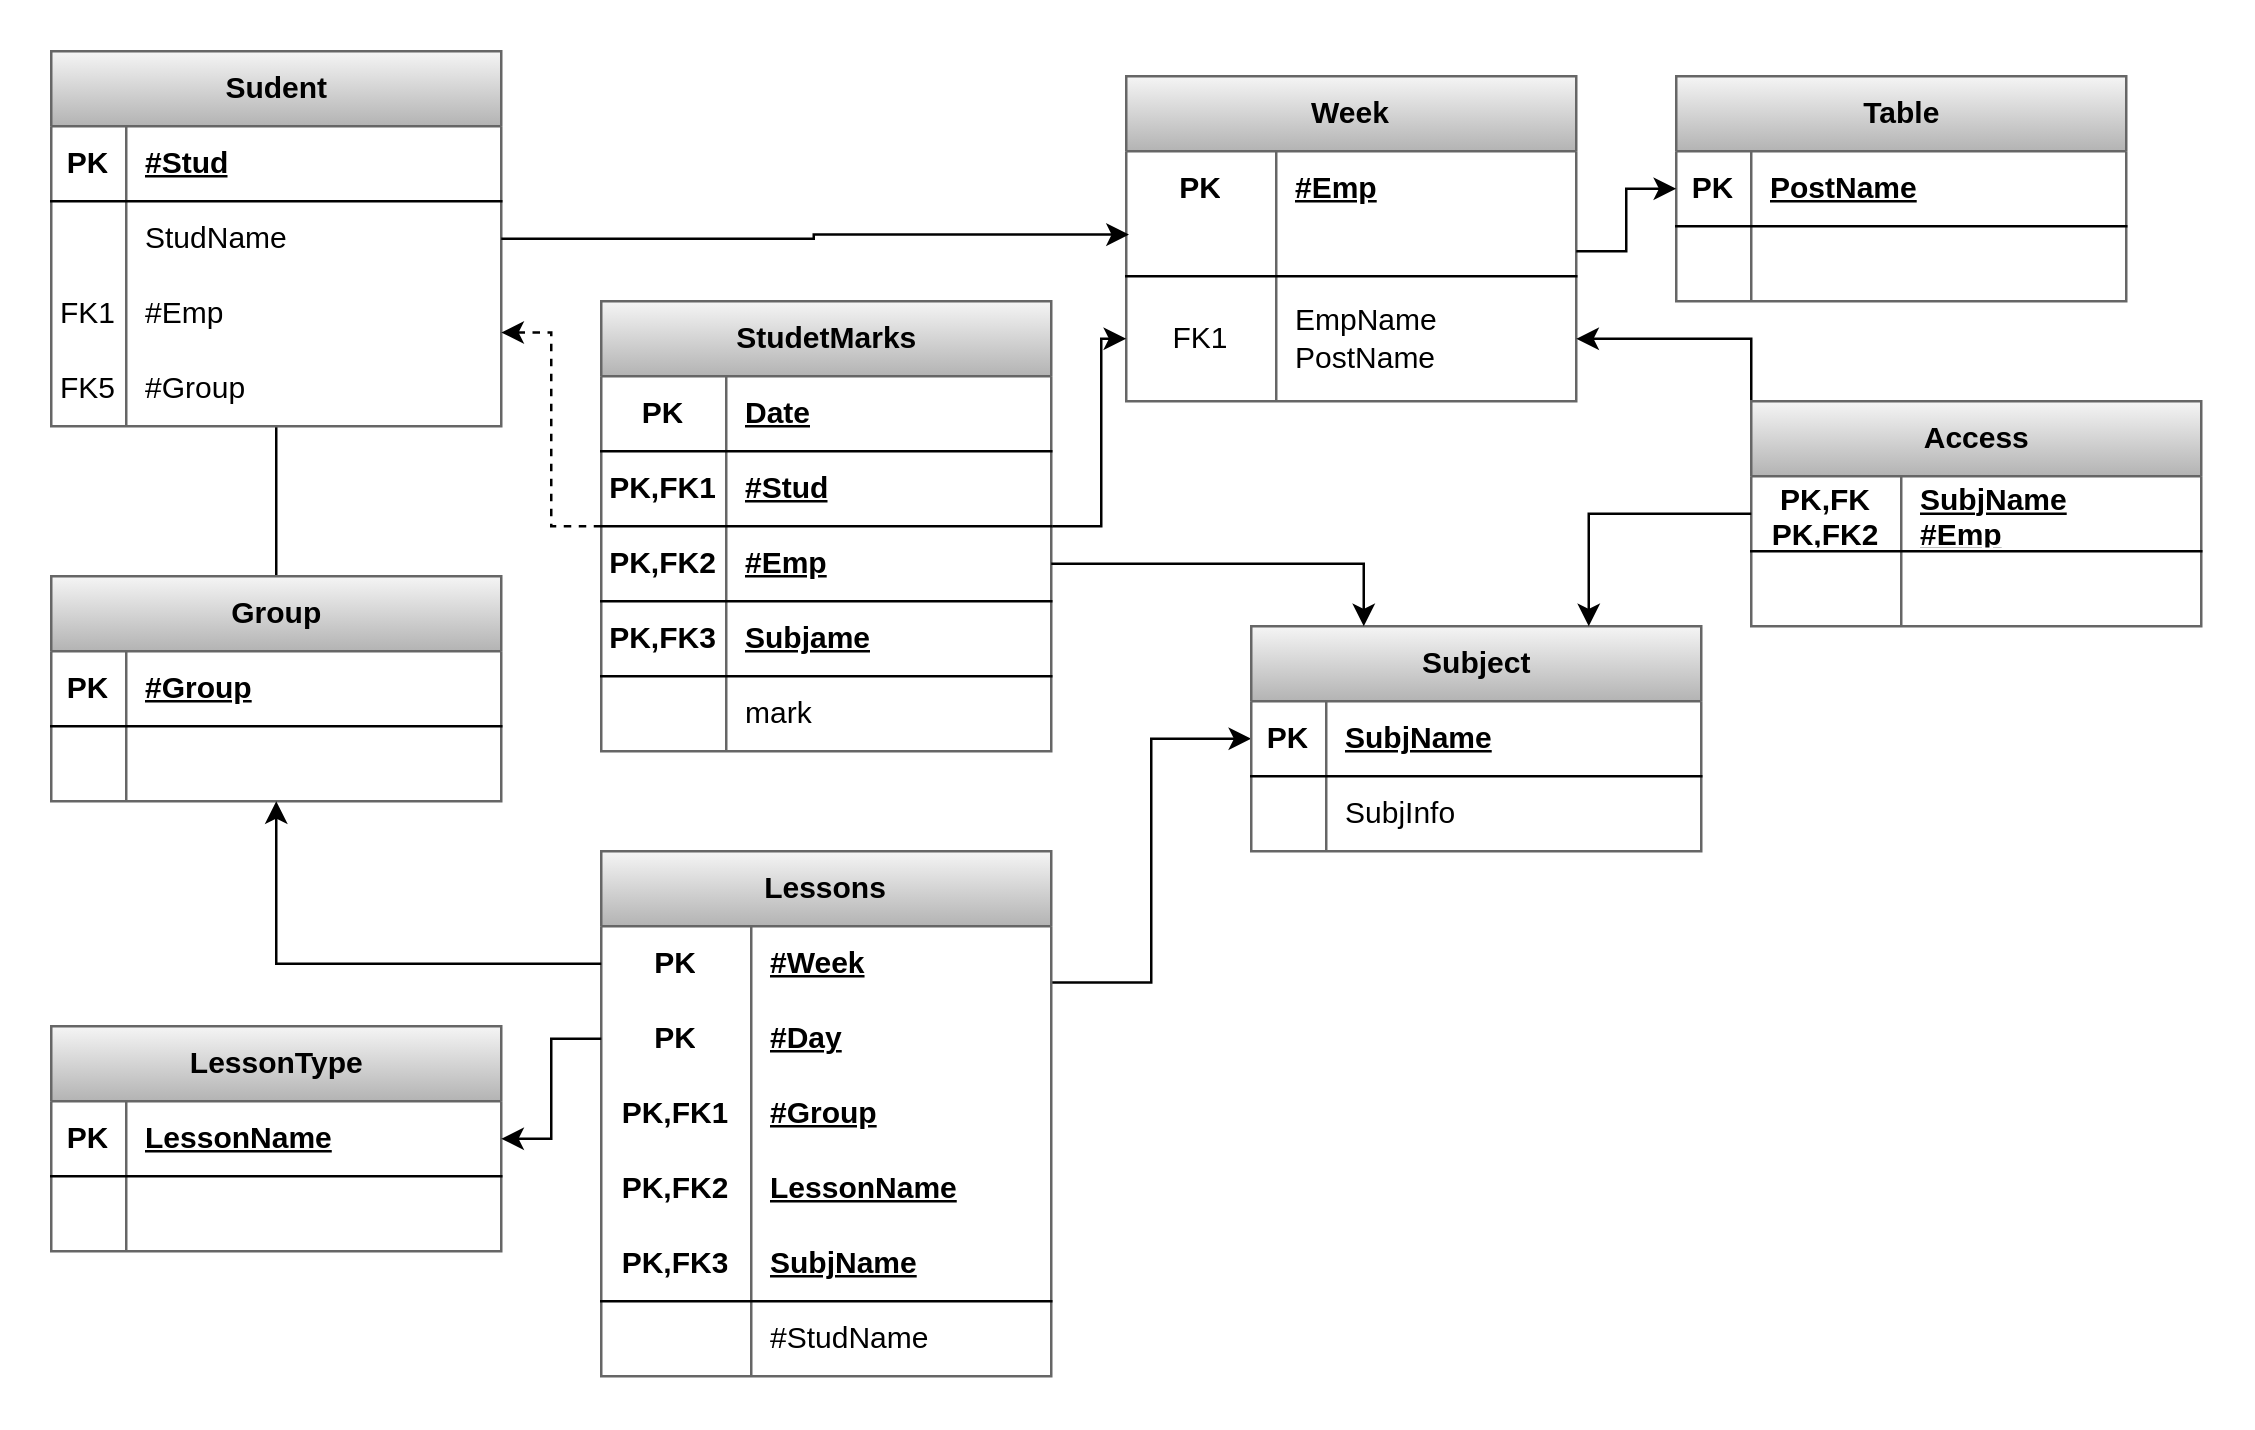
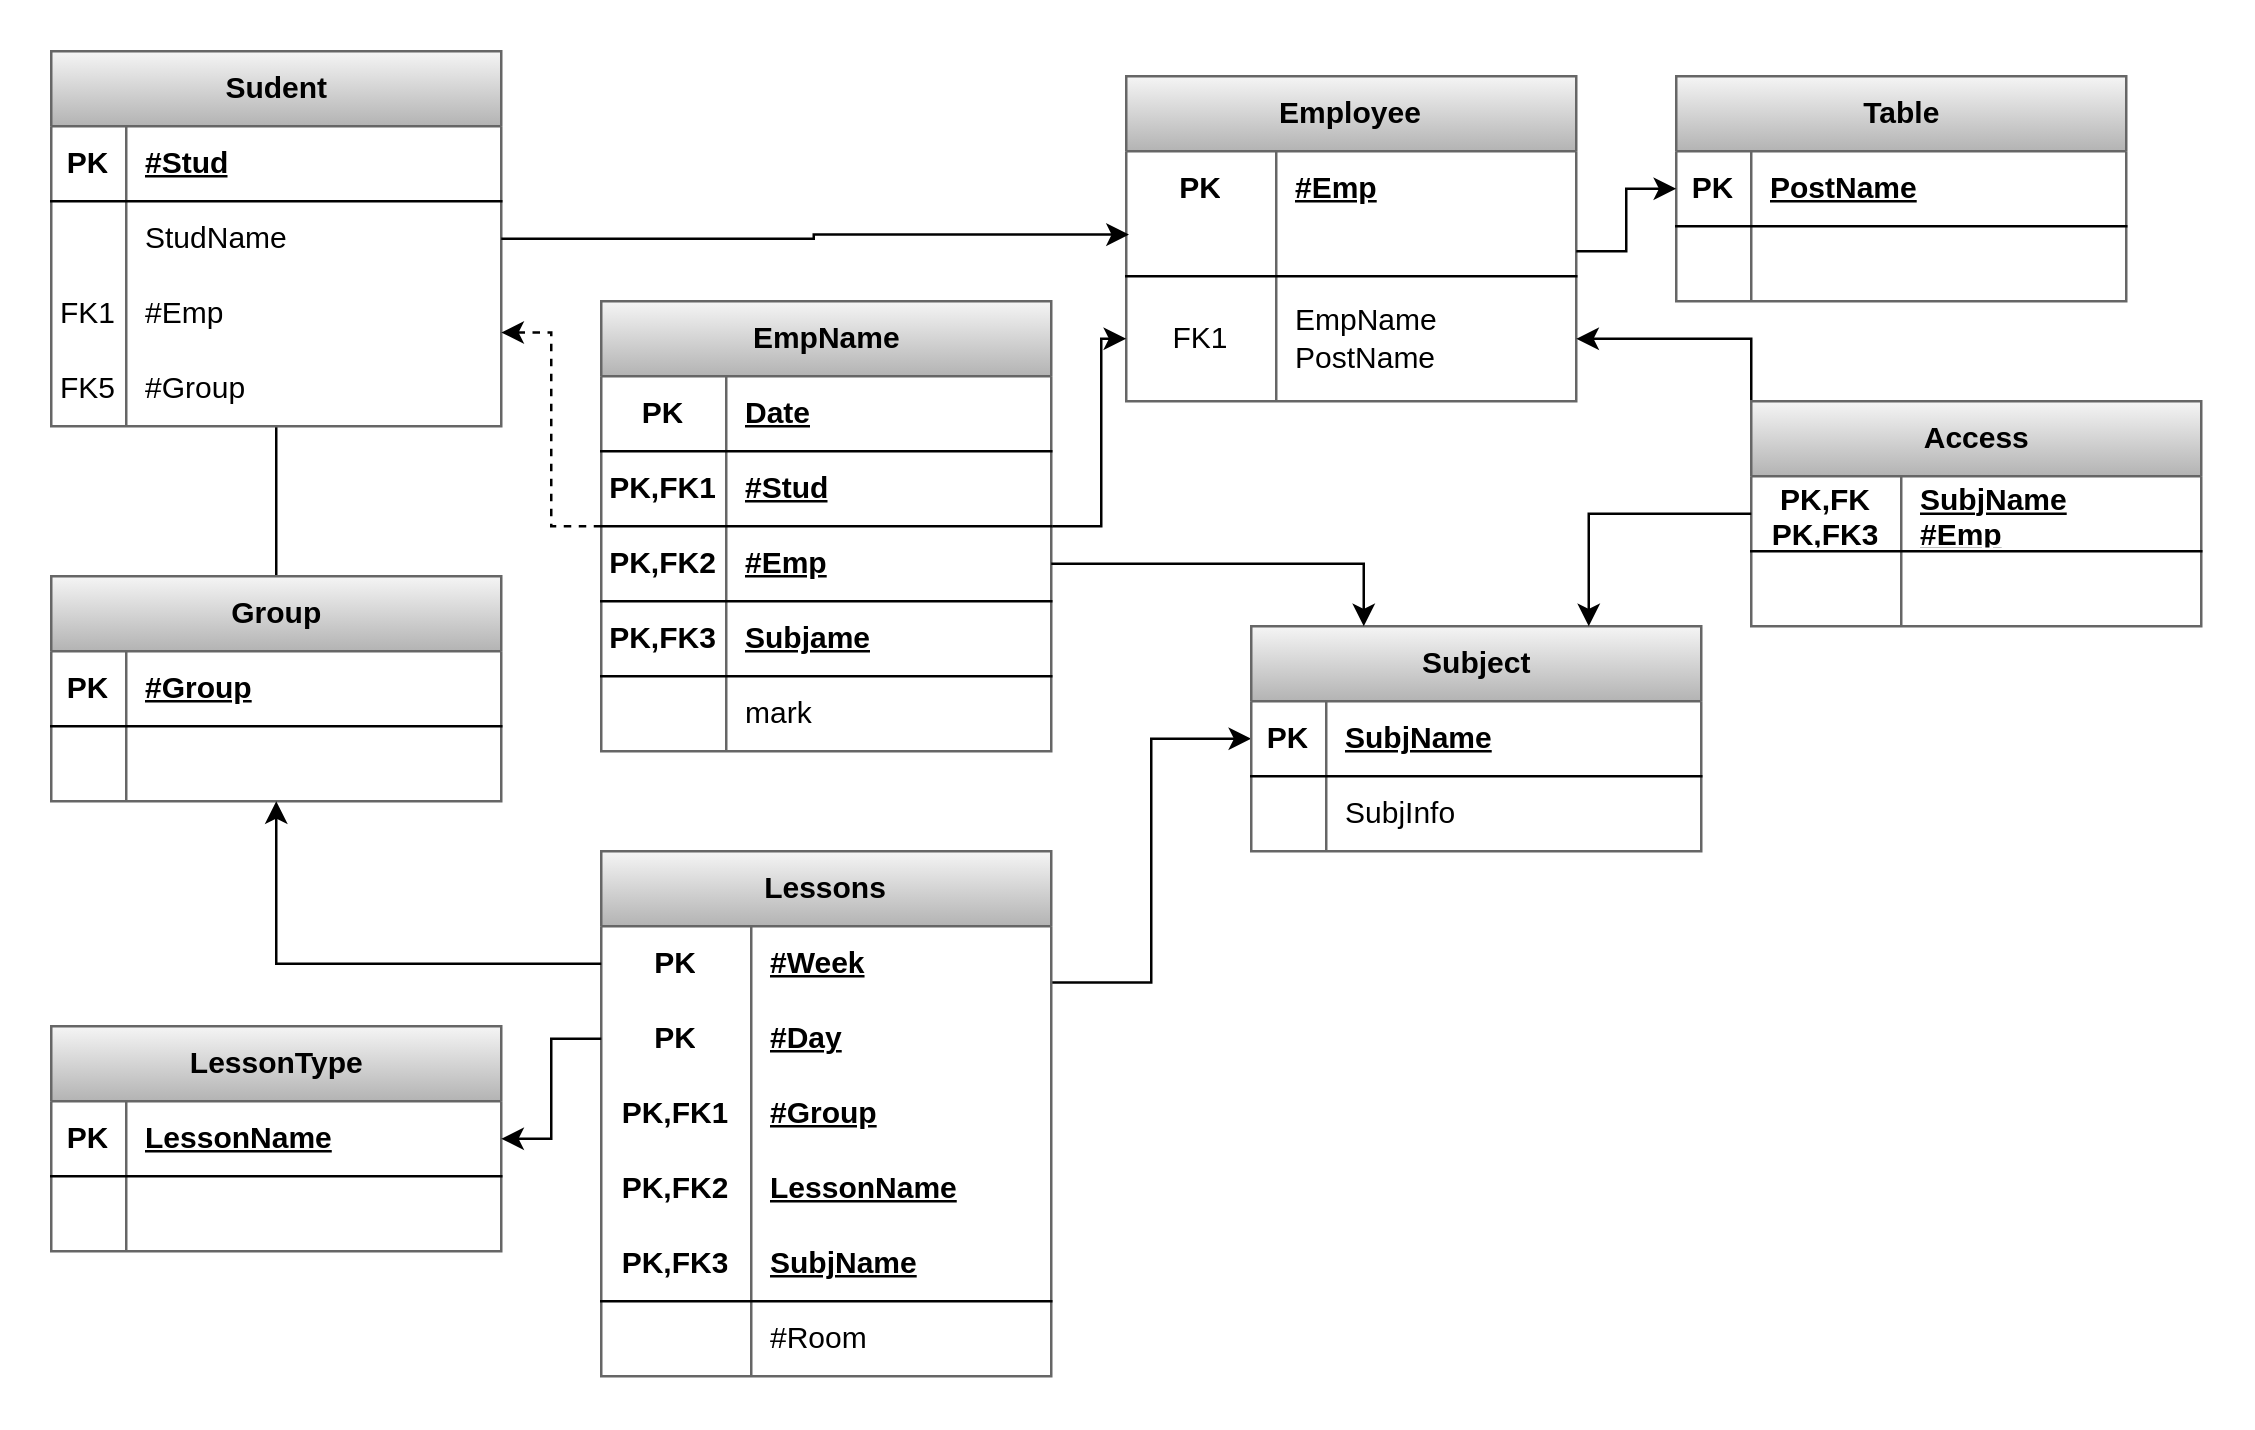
- <mxCell id="16" value="Week" style="shape=table;startSize=30;container=1;collapsible=1;childLayout=tableLayout;fixedRows=1;rowLines=0;fontStyle=1;align=center;resizeLast=1;html=1;whiteSpace=wrap;fillColor=#f5f5f5;gradientColor=#b3b3b3;strokeColor=#666666;" vertex="1" parent="1"><mxGeometry x="450" y="30" width="180" height="130" as="geometry" /></mxCell>
+ <mxCell id="16" value="Employee" style="shape=table;startSize=30;container=1;collapsible=1;childLayout=tableLayout;fixedRows=1;rowLines=0;fontStyle=1;align=center;resizeLast=1;html=1;whiteSpace=wrap;fillColor=#f5f5f5;gradientColor=#b3b3b3;strokeColor=#666666;" vertex="1" parent="1"><mxGeometry x="450" y="30" width="180" height="130" as="geometry" /></mxCell>
- <mxCell id="36" value="StudetMarks" style="shape=table;startSize=30;container=1;collapsible=1;childLayout=tableLayout;fixedRows=1;rowLines=0;fontStyle=1;align=center;resizeLast=1;html=1;fillColor=#f5f5f5;gradientColor=#b3b3b3;strokeColor=#666666;" vertex="1" parent="1"><mxGeometry x="240" y="120" width="180" height="180" as="geometry" /></mxCell>
+ <mxCell id="36" value="EmpName" style="shape=table;startSize=30;container=1;collapsible=1;childLayout=tableLayout;fixedRows=1;rowLines=0;fontStyle=1;align=center;resizeLast=1;html=1;fillColor=#f5f5f5;gradientColor=#b3b3b3;strokeColor=#666666;" vertex="1" parent="1"><mxGeometry x="240" y="120" width="180" height="180" as="geometry" /></mxCell>
- <mxCell id="100" value="&lt;div&gt;PK,FK&lt;/div&gt;&lt;div&gt;PK,FK2&lt;br&gt;&lt;/div&gt;" style="shape=partialRectangle;connectable=0;fillColor=none;top=0;left=0;bottom=0;right=0;fontStyle=1;overflow=hidden;whiteSpace=wrap;html=1;" vertex="1" parent="99"><mxGeometry width="60" height="30" as="geometry"><mxRectangle width="60" height="30" as="alternateBounds" /></mxGeometry></mxCell>
+ <mxCell id="100" value="&lt;div&gt;PK,FK&lt;/div&gt;&lt;div&gt;PK,FK3&lt;br&gt;&lt;/div&gt;" style="shape=partialRectangle;connectable=0;fillColor=none;top=0;left=0;bottom=0;right=0;fontStyle=1;overflow=hidden;whiteSpace=wrap;html=1;" vertex="1" parent="99"><mxGeometry width="60" height="30" as="geometry"><mxRectangle width="60" height="30" as="alternateBounds" /></mxGeometry></mxCell>
- <mxCell id="79" value="#StudName" style="shape=partialRectangle;connectable=0;fillColor=none;top=0;left=0;bottom=0;right=0;align=left;spacingLeft=6;overflow=hidden;html=1;whiteSpace=wrap;" vertex="1" parent="77"><mxGeometry x="60" width="120" height="30" as="geometry"><mxRectangle width="120" height="30" as="alternateBounds" /></mxGeometry></mxCell>
+ <mxCell id="79" value="#Room" style="shape=partialRectangle;connectable=0;fillColor=none;top=0;left=0;bottom=0;right=0;align=left;spacingLeft=6;overflow=hidden;html=1;whiteSpace=wrap;" vertex="1" parent="77"><mxGeometry x="60" width="120" height="30" as="geometry"><mxRectangle width="120" height="30" as="alternateBounds" /></mxGeometry></mxCell>
